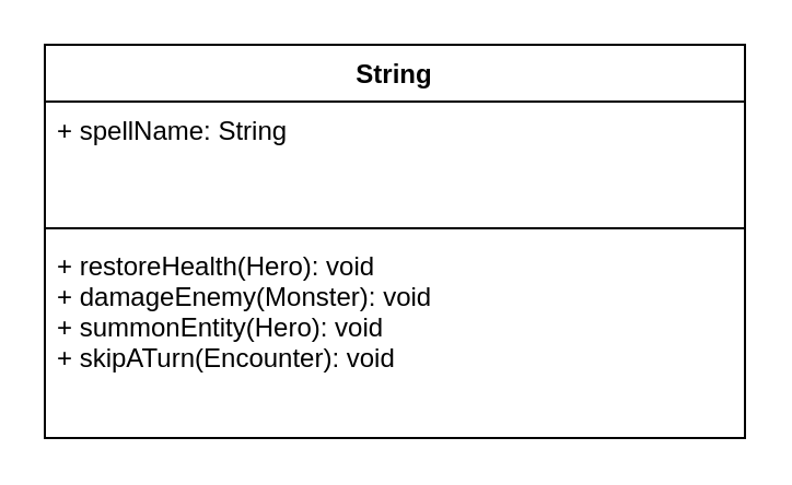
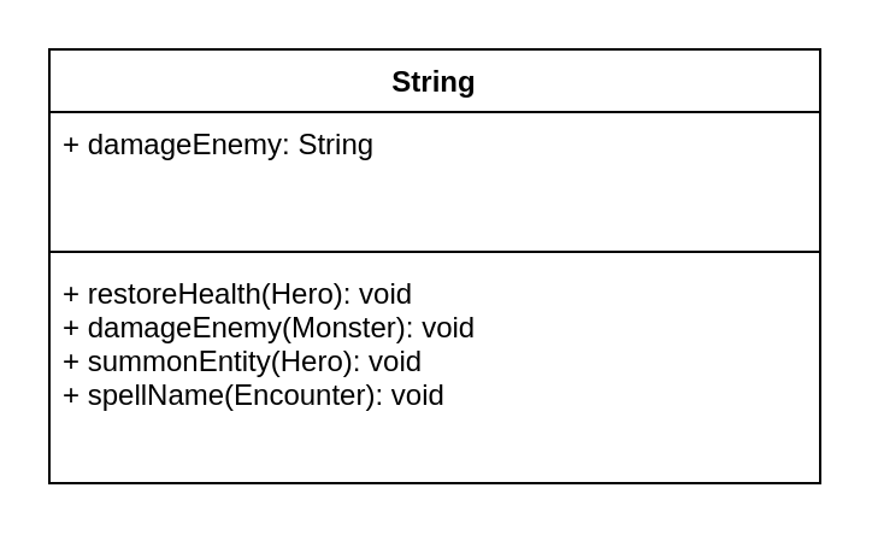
- <mxCell id="3" value="+ spellName: String&#10;" style="text;strokeColor=none;fillColor=none;align=left;verticalAlign=top;spacingLeft=4;spacingRight=4;overflow=hidden;rotatable=0;points=[[0,0.5],[1,0.5]];portConstraint=eastwest;" vertex="1" parent="2"><mxGeometry y="26" width="320" height="54" as="geometry" /></mxCell>
+ <mxCell id="3" value="+ damageEnemy: String&#10;" style="text;strokeColor=none;fillColor=none;align=left;verticalAlign=top;spacingLeft=4;spacingRight=4;overflow=hidden;rotatable=0;points=[[0,0.5],[1,0.5]];portConstraint=eastwest;" vertex="1" parent="2"><mxGeometry y="26" width="320" height="54" as="geometry" /></mxCell>
- <mxCell id="5" value="+ restoreHealth(Hero): void&#10;+ damageEnemy(Monster): void&#10;+ summonEntity(Hero): void&#10;+ skipATurn(Encounter): void" style="text;strokeColor=none;fillColor=none;align=left;verticalAlign=top;spacingLeft=4;spacingRight=4;overflow=hidden;rotatable=0;points=[[0,0.5],[1,0.5]];portConstraint=eastwest;" vertex="1" parent="2"><mxGeometry y="88" width="320" height="92" as="geometry" /></mxCell>
+ <mxCell id="5" value="+ restoreHealth(Hero): void&#10;+ damageEnemy(Monster): void&#10;+ summonEntity(Hero): void&#10;+ spellName(Encounter): void" style="text;strokeColor=none;fillColor=none;align=left;verticalAlign=top;spacingLeft=4;spacingRight=4;overflow=hidden;rotatable=0;points=[[0,0.5],[1,0.5]];portConstraint=eastwest;" vertex="1" parent="2"><mxGeometry y="88" width="320" height="92" as="geometry" /></mxCell>
